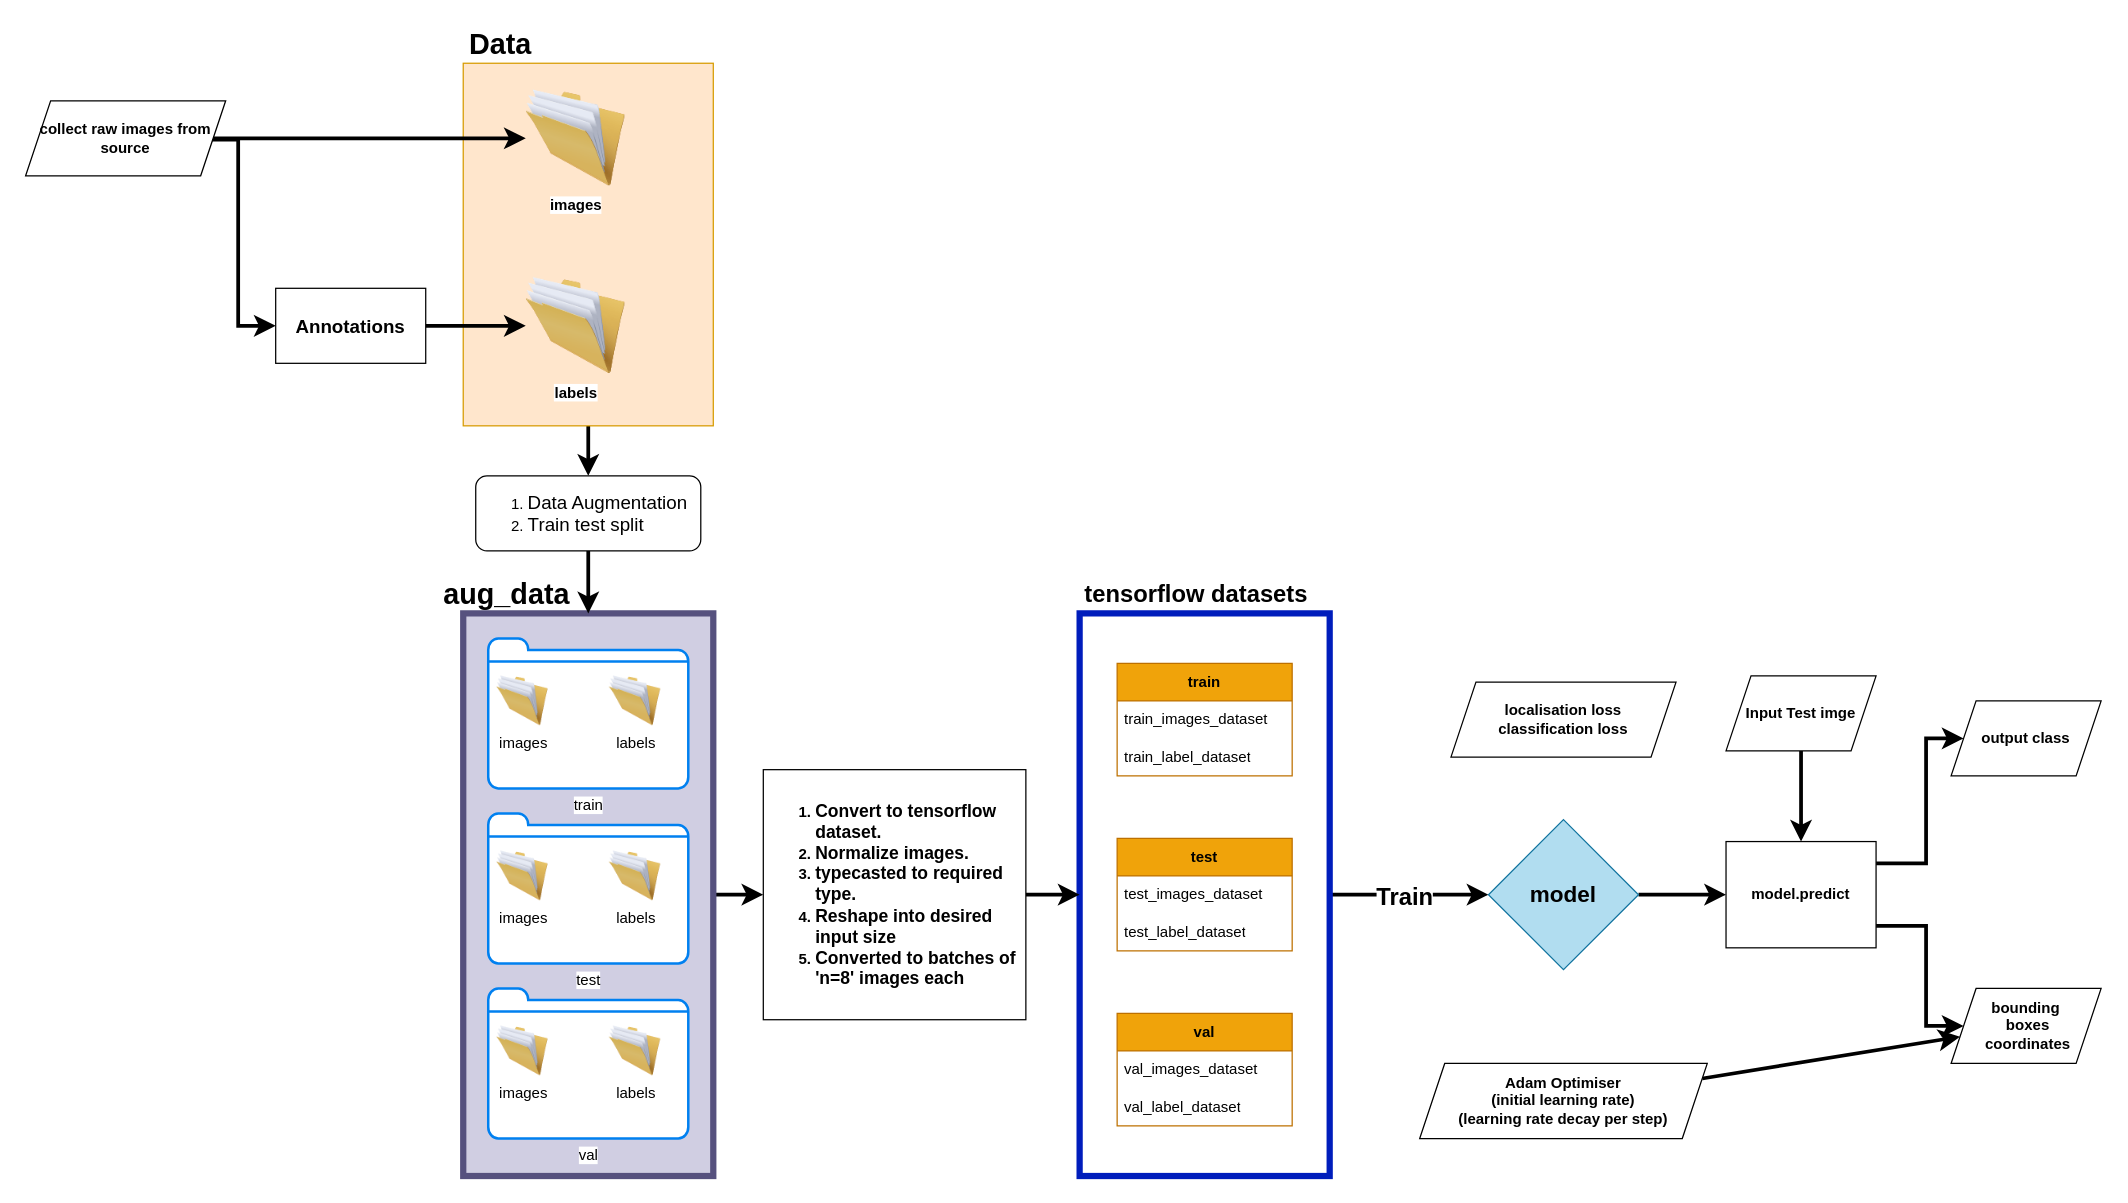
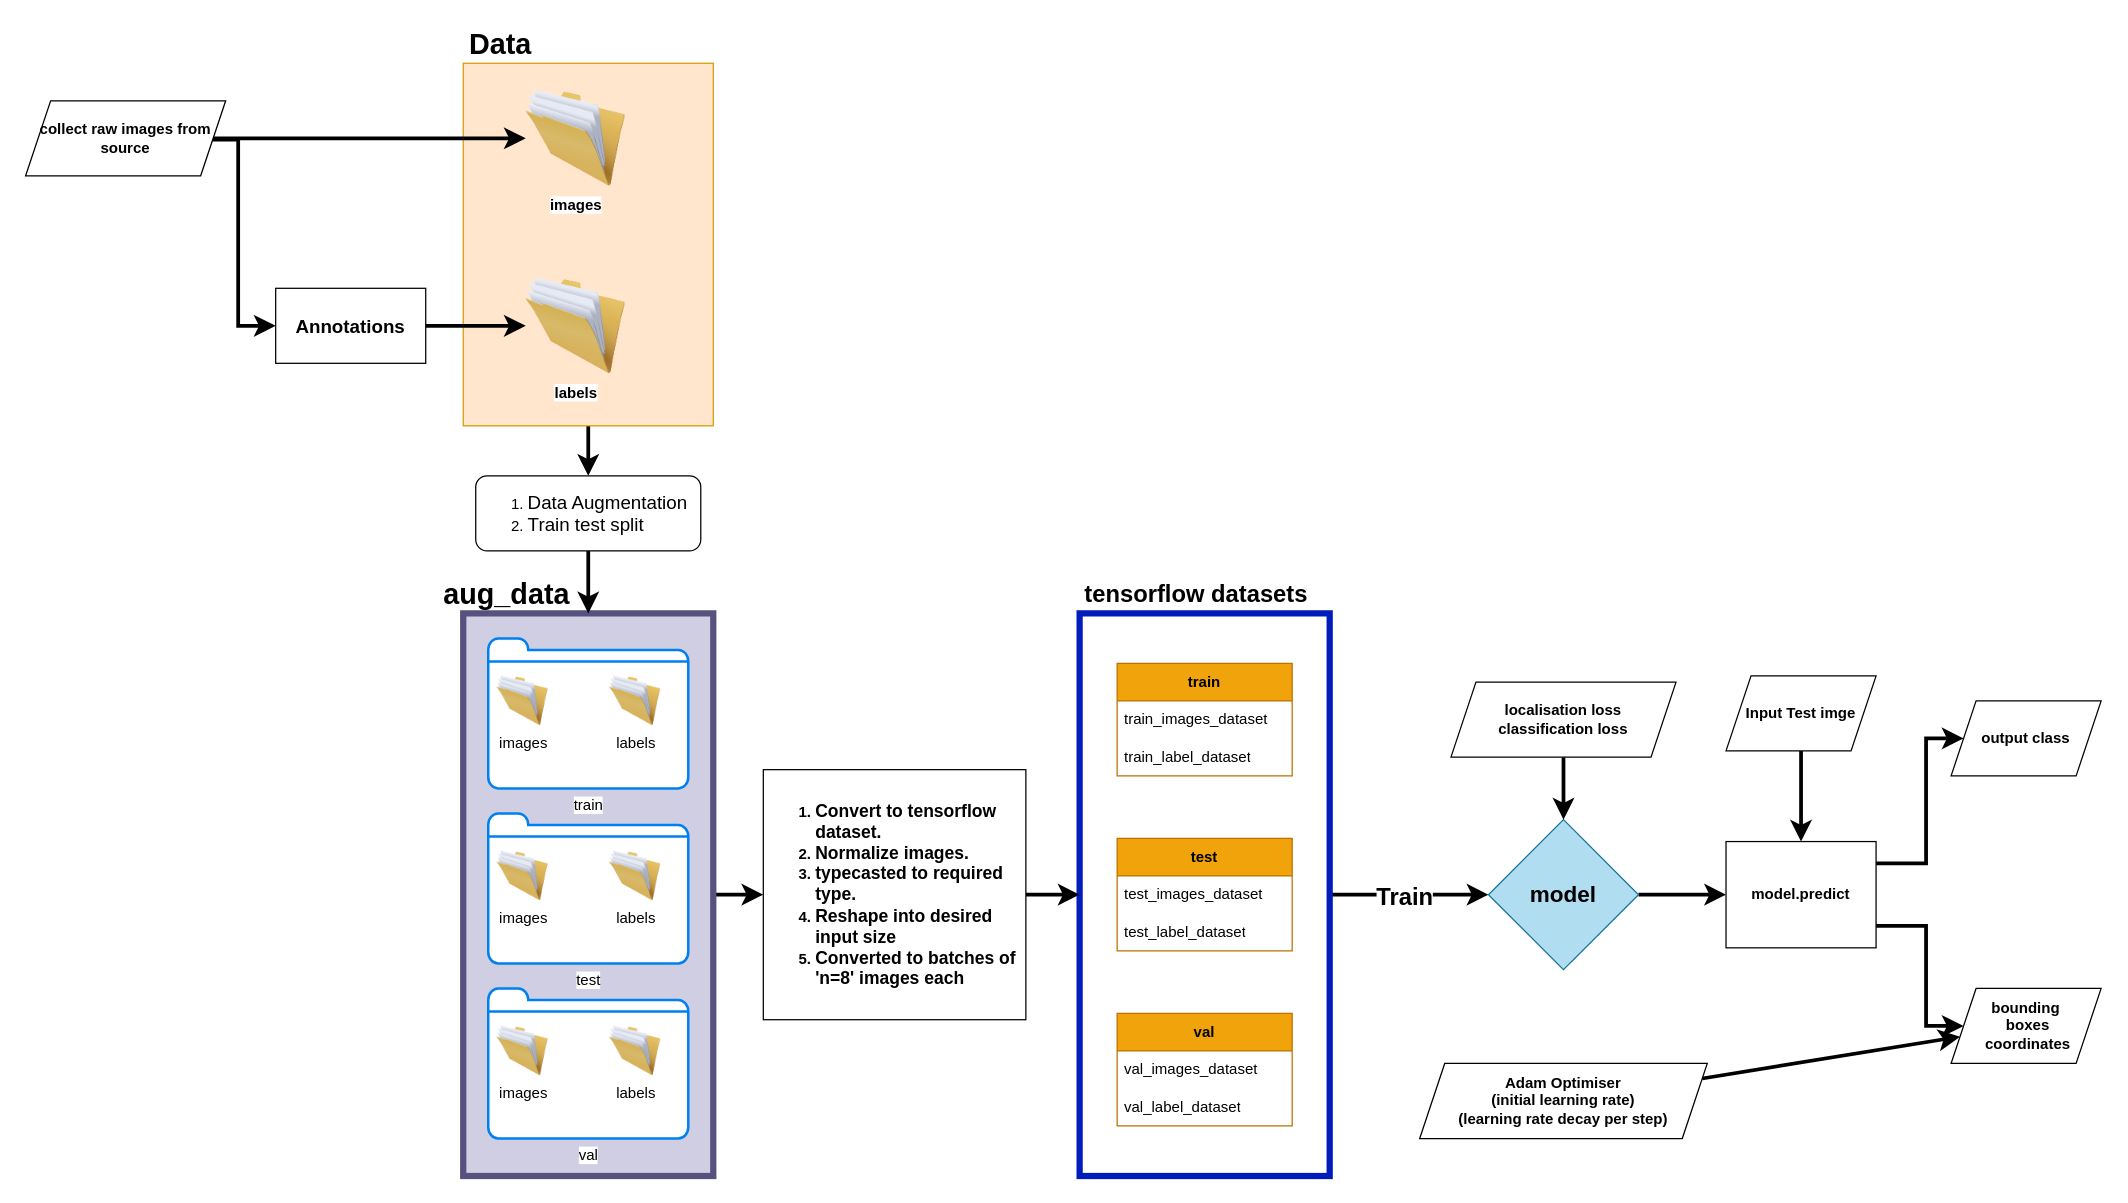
+ <mxCell id="43" value="" style="edgeStyle=none;curved=1;rounded=0;orthogonalLoop=1;jettySize=auto;html=1;fontSize=12;startSize=8;endSize=8;fontStyle=1;strokeWidth=3;" edge="1" parent="1" source="44" target="42"><mxGeometry relative="1" as="geometry" /></mxCell>
